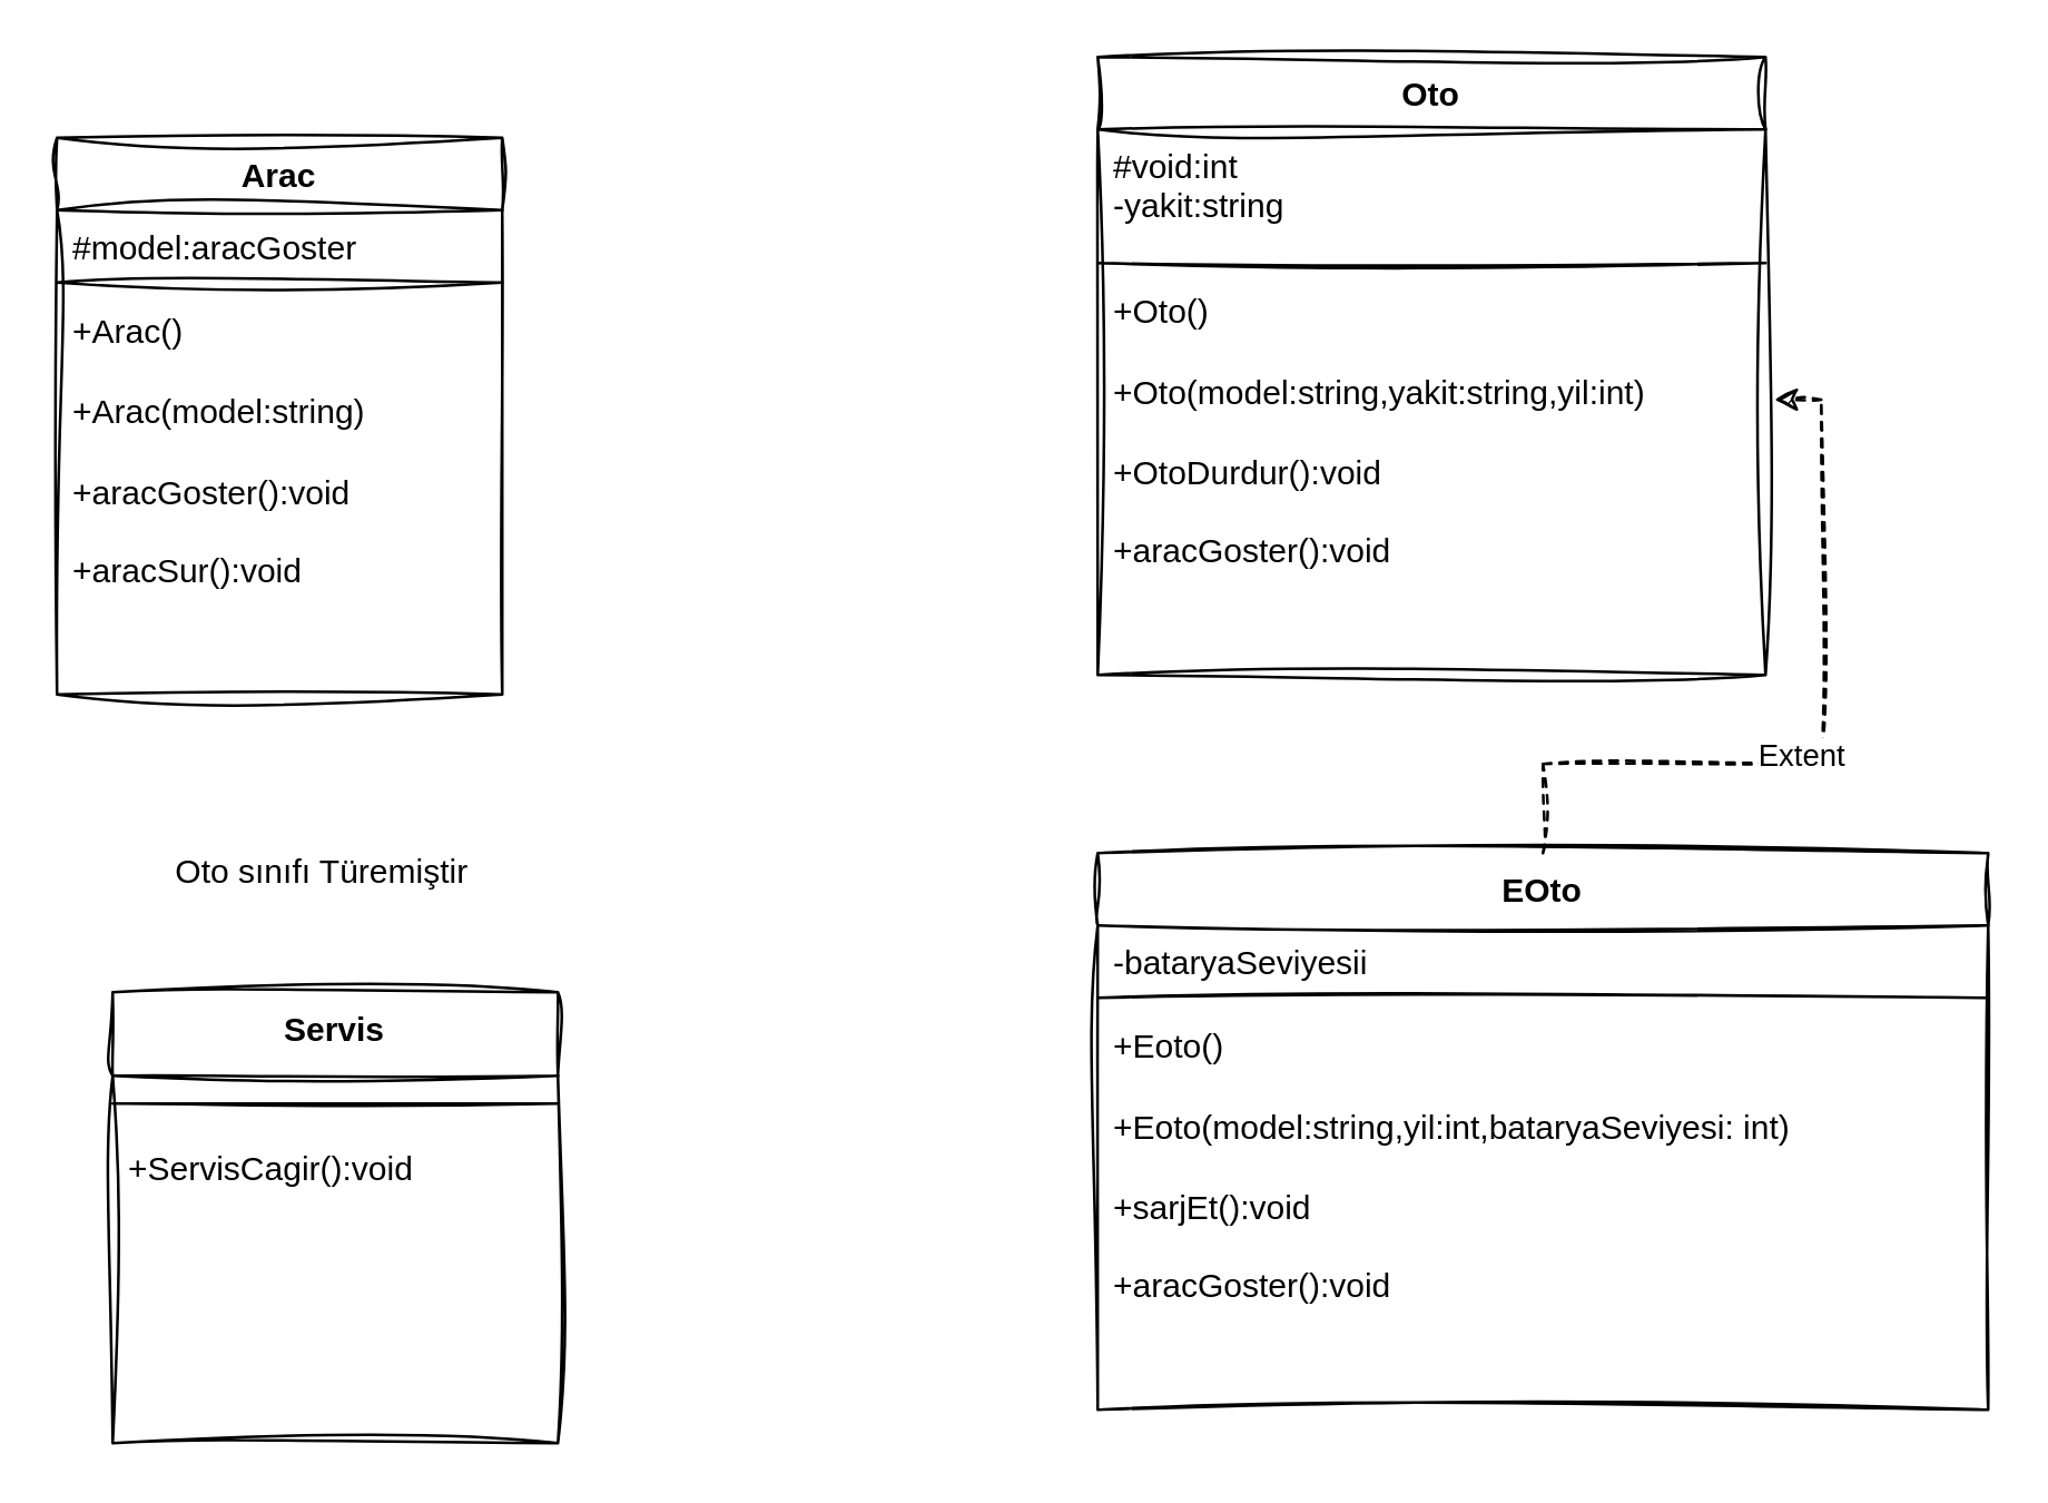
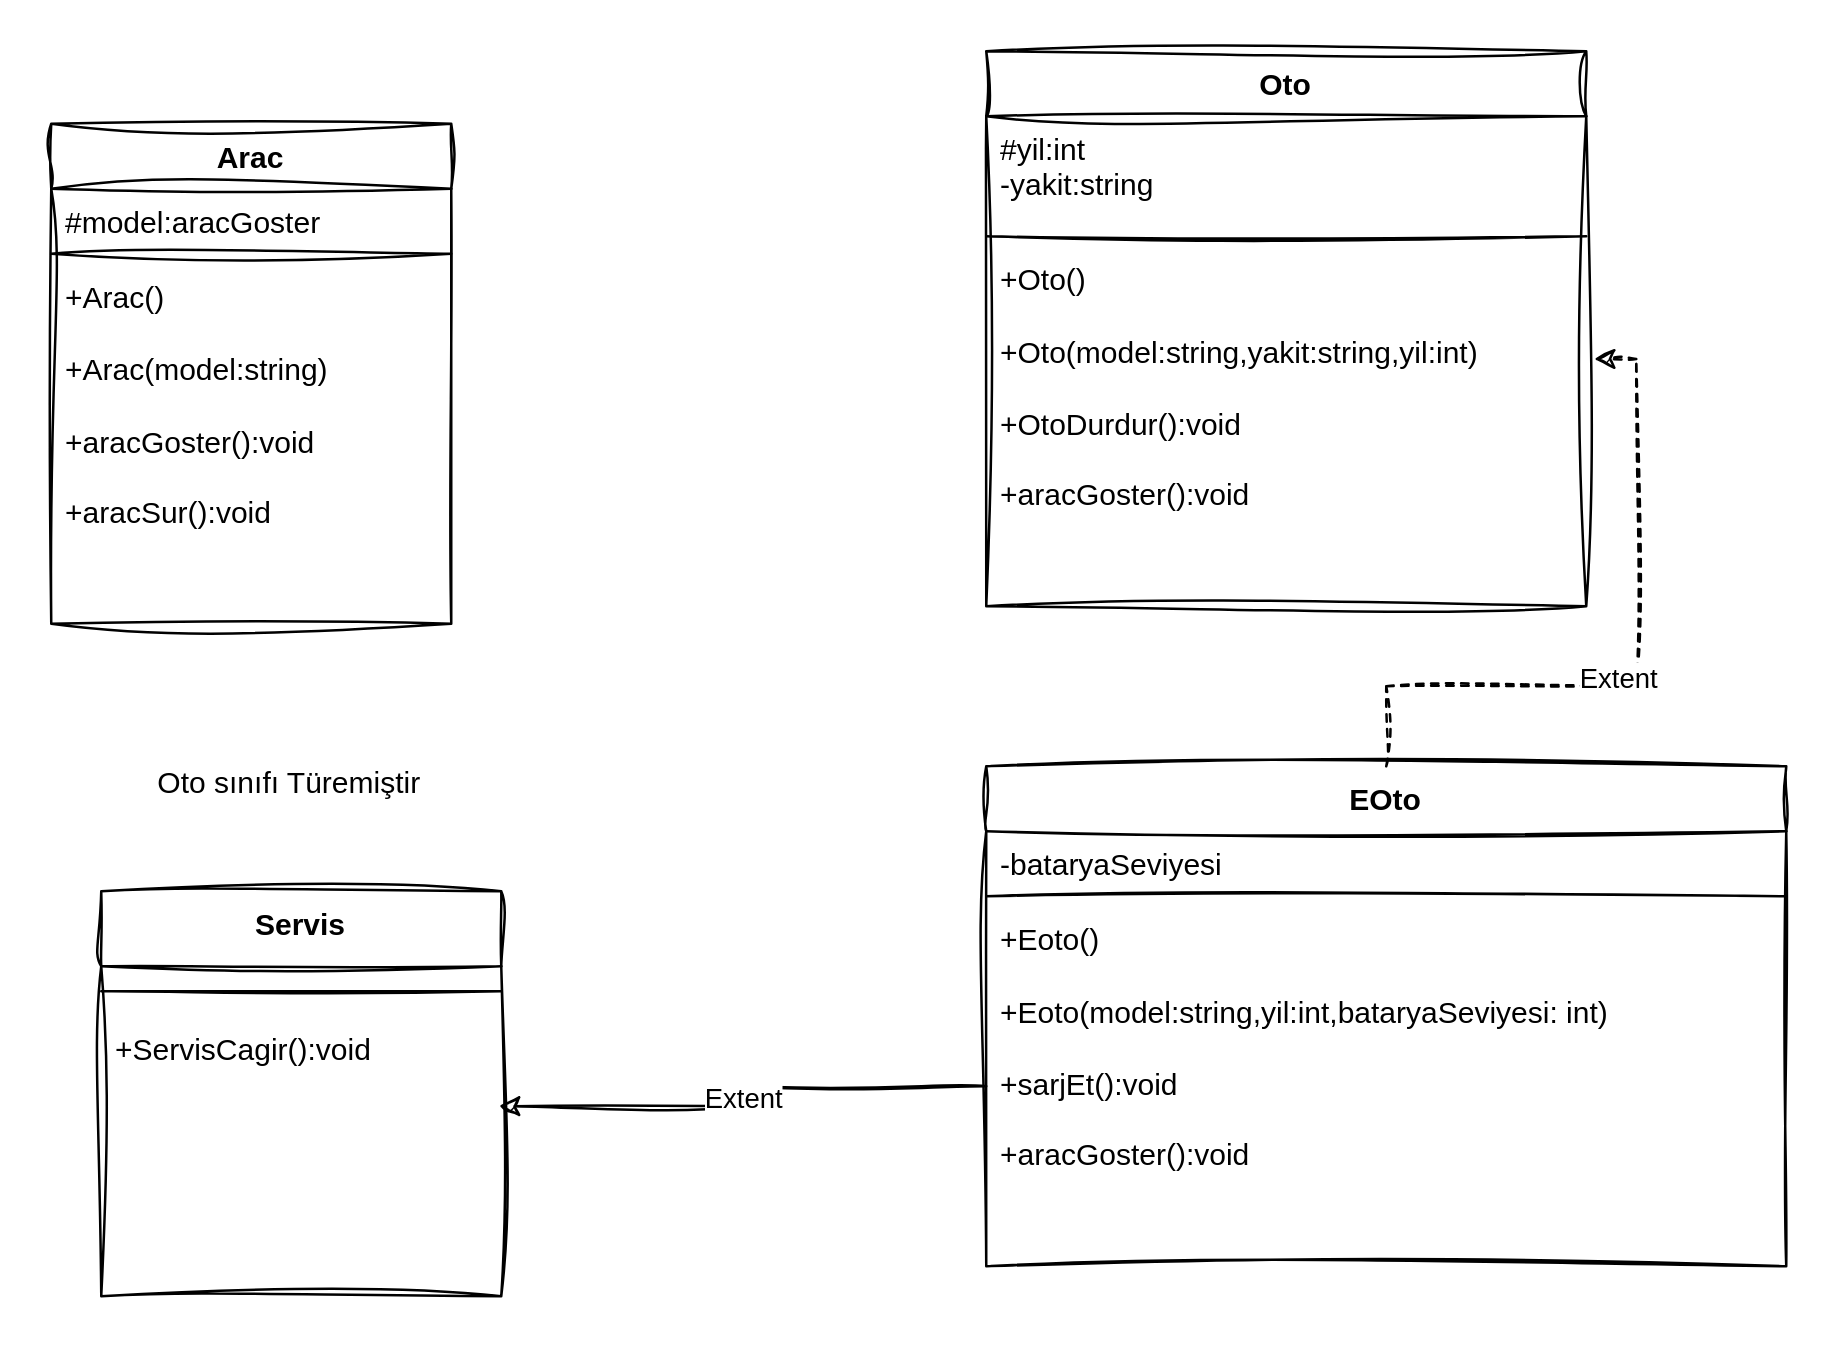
- <mxCell id="7" value="#void:int&lt;br&gt;-yakit:string" style="text;strokeColor=none;fillColor=none;align=left;verticalAlign=top;spacingLeft=4;spacingRight=4;overflow=hidden;rotatable=0;points=[[0,0.5],[1,0.5]];portConstraint=eastwest;whiteSpace=wrap;html=1;sketch=1;curveFitting=1;jiggle=2;" vertex="1" parent="6"><mxGeometry y="26" width="240" height="44" as="geometry" /></mxCell>
+ <mxCell id="7" value="#yil:int&lt;br&gt;-yakit:string" style="text;strokeColor=none;fillColor=none;align=left;verticalAlign=top;spacingLeft=4;spacingRight=4;overflow=hidden;rotatable=0;points=[[0,0.5],[1,0.5]];portConstraint=eastwest;whiteSpace=wrap;html=1;sketch=1;curveFitting=1;jiggle=2;" vertex="1" parent="6"><mxGeometry y="26" width="240" height="44" as="geometry" /></mxCell>
- <mxCell id="13" value="-bataryaSeviyesii" style="text;strokeColor=none;fillColor=none;align=left;verticalAlign=top;spacingLeft=4;spacingRight=4;overflow=hidden;rotatable=0;points=[[0,0.5],[1,0.5]];portConstraint=eastwest;whiteSpace=wrap;html=1;sketch=1;curveFitting=1;jiggle=2;" vertex="1" parent="12"><mxGeometry y="26" width="320" height="22" as="geometry" /></mxCell>
+ <mxCell id="13" value="-bataryaSeviyesi" style="text;strokeColor=none;fillColor=none;align=left;verticalAlign=top;spacingLeft=4;spacingRight=4;overflow=hidden;rotatable=0;points=[[0,0.5],[1,0.5]];portConstraint=eastwest;whiteSpace=wrap;html=1;sketch=1;curveFitting=1;jiggle=2;" vertex="1" parent="12"><mxGeometry y="26" width="320" height="22" as="geometry" /></mxCell>
+ <mxCell id="20" style="edgeStyle=orthogonalEdgeStyle;rounded=0;orthogonalLoop=1;jettySize=auto;html=1;exitX=0;exitY=0.5;exitDx=0;exitDy=0;entryX=0.994;entryY=0.321;entryDx=0;entryDy=0;entryPerimeter=0;sketch=1;curveFitting=1;jiggle=2;" edge="1" parent="1" source="15" target="18"><mxGeometry relative="1" as="geometry" /></mxCell>
+ <mxCell id="21" value="Extent" style="edgeLabel;html=1;align=center;verticalAlign=middle;resizable=0;points=[];" vertex="1" connectable="0" parent="20"><mxGeometry x="0.044" y="-3" relative="1" as="geometry"><mxPoint as="offset" /></mxGeometry></mxCell>
